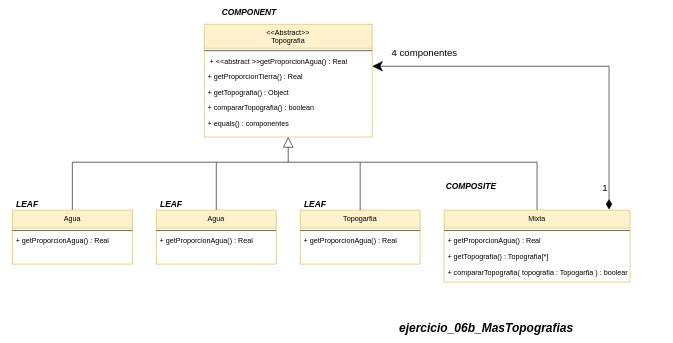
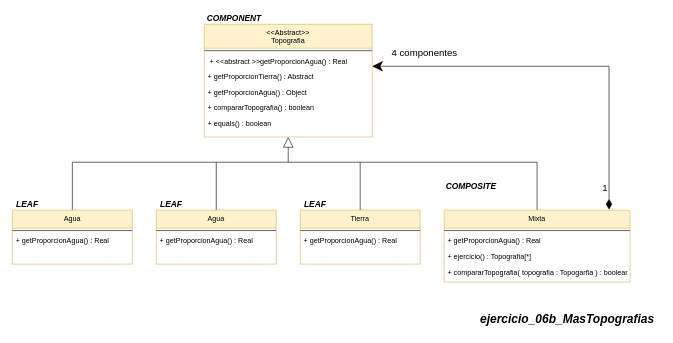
- <mxCell id="29" value="&lt;i&gt;&lt;b&gt;&lt;font style=&quot;font-size: 14px;&quot;&gt;COMPONENT&lt;/font&gt;&lt;/b&gt;&lt;/i&gt;" style="text;html=1;align=center;verticalAlign=middle;whiteSpace=wrap;rounded=0;" vertex="1" parent="1"><mxGeometry x="365" y="10" width="100" height="20" as="geometry" /></mxCell>
+ <mxCell id="29" value="&lt;i&gt;&lt;b&gt;&lt;font style=&quot;font-size: 14px;&quot;&gt;COMPONENT&lt;/font&gt;&lt;/b&gt;&lt;/i&gt;" style="text;html=1;align=center;verticalAlign=middle;whiteSpace=wrap;rounded=0;" vertex="1" parent="1"><mxGeometry x="340" y="20" width="100" height="20" as="geometry" /></mxCell>
- <mxCell id="5" value="+ getProporcionTierra() : Real" style="text;align=left;verticalAlign=top;spacingLeft=4;spacingRight=4;overflow=hidden;rotatable=0;points=[[0,0.5],[1,0.5]];portConstraint=eastwest;rounded=0;shadow=0;html=0;" vertex="1" parent="2"><mxGeometry y="74" width="280" height="26" as="geometry" /></mxCell>
+ <mxCell id="5" value="+ getProporcionTierra() : Abstract" style="text;align=left;verticalAlign=top;spacingLeft=4;spacingRight=4;overflow=hidden;rotatable=0;points=[[0,0.5],[1,0.5]];portConstraint=eastwest;rounded=0;shadow=0;html=0;" vertex="1" parent="2"><mxGeometry y="74" width="280" height="26" as="geometry" /></mxCell>
- <mxCell id="6" value="+ getTopografia() : Object" style="text;align=left;verticalAlign=top;spacingLeft=4;spacingRight=4;overflow=hidden;rotatable=0;points=[[0,0.5],[1,0.5]];portConstraint=eastwest;rounded=0;shadow=0;html=0;" vertex="1" parent="2"><mxGeometry y="100" width="280" height="26" as="geometry" /></mxCell>
+ <mxCell id="6" value="+ getProporcionAgua() : Object" style="text;align=left;verticalAlign=top;spacingLeft=4;spacingRight=4;overflow=hidden;rotatable=0;points=[[0,0.5],[1,0.5]];portConstraint=eastwest;rounded=0;shadow=0;html=0;" vertex="1" parent="2"><mxGeometry y="100" width="280" height="26" as="geometry" /></mxCell>
- <mxCell id="8" value="+ equals() : componentes&#10;" style="text;align=left;verticalAlign=top;spacingLeft=4;spacingRight=4;overflow=hidden;rotatable=0;points=[[0,0.5],[1,0.5]];portConstraint=eastwest;rounded=0;shadow=0;html=0;" vertex="1" parent="2"><mxGeometry y="152" width="280" height="26" as="geometry" /></mxCell>
+ <mxCell id="8" value="+ equals() : boolean&#10;" style="text;align=left;verticalAlign=top;spacingLeft=4;spacingRight=4;overflow=hidden;rotatable=0;points=[[0,0.5],[1,0.5]];portConstraint=eastwest;rounded=0;shadow=0;html=0;" vertex="1" parent="2"><mxGeometry y="152" width="280" height="26" as="geometry" /></mxCell>
- <mxCell id="20" value="Topogarfia" style="swimlane;fontStyle=0;align=center;verticalAlign=top;childLayout=stackLayout;horizontal=1;startSize=30;horizontalStack=0;resizeParent=1;resizeLast=0;collapsible=1;marginBottom=0;rounded=0;shadow=0;strokeWidth=1;fillColor=#fff2cc;strokeColor=#d6b656;" vertex="1" parent="1"><mxGeometry x="500" y="350" width="200" height="90" as="geometry"><mxRectangle x="110" y="-20" width="160" height="26" as="alternateBounds" /></mxGeometry></mxCell>
+ <mxCell id="20" value="Tierra" style="swimlane;fontStyle=0;align=center;verticalAlign=top;childLayout=stackLayout;horizontal=1;startSize=30;horizontalStack=0;resizeParent=1;resizeLast=0;collapsible=1;marginBottom=0;rounded=0;shadow=0;strokeWidth=1;fillColor=#fff2cc;strokeColor=#d6b656;" vertex="1" parent="1"><mxGeometry x="500" y="350" width="200" height="90" as="geometry"><mxRectangle x="110" y="-20" width="160" height="26" as="alternateBounds" /></mxGeometry></mxCell>
- <mxCell id="17" value="+ getTopografia() : Topografia[*]" style="text;align=left;verticalAlign=top;spacingLeft=4;spacingRight=4;overflow=hidden;rotatable=0;points=[[0,0.5],[1,0.5]];portConstraint=eastwest;" vertex="1" parent="14"><mxGeometry y="64" width="310" height="26" as="geometry" /></mxCell>
+ <mxCell id="17" value="+ ejercicio() : Topografia[*]" style="text;align=left;verticalAlign=top;spacingLeft=4;spacingRight=4;overflow=hidden;rotatable=0;points=[[0,0.5],[1,0.5]];portConstraint=eastwest;" vertex="1" parent="14"><mxGeometry y="64" width="310" height="26" as="geometry" /></mxCell>
- <mxCell id="40" value="&lt;span style=&quot;font-size: 20px;&quot;&gt;&lt;b&gt;&lt;i&gt;ejercicio_06b_MasTopografias&lt;/i&gt;&lt;/b&gt;&lt;/span&gt;" style="text;html=1;align=center;verticalAlign=middle;resizable=0;points=[];autosize=1;strokeColor=none;fillColor=none;" vertex="1" parent="1"><mxGeometry x="655" y="525" width="310" height="40" as="geometry" /></mxCell>
+ <mxCell id="40" value="&lt;span style=&quot;font-size: 20px;&quot;&gt;&lt;b&gt;&lt;i&gt;ejercicio_06b_MasTopografias&lt;/i&gt;&lt;/b&gt;&lt;/span&gt;" style="text;html=1;align=center;verticalAlign=middle;resizable=0;points=[];autosize=1;strokeColor=none;fillColor=none;" vertex="1" parent="1"><mxGeometry x="790" y="510" width="310" height="40" as="geometry" /></mxCell>
